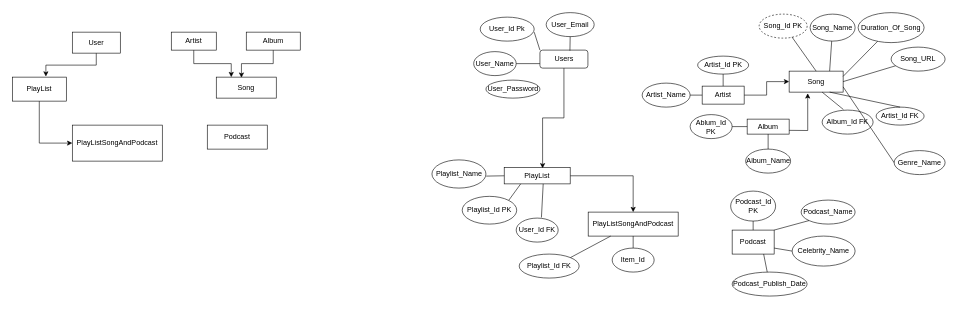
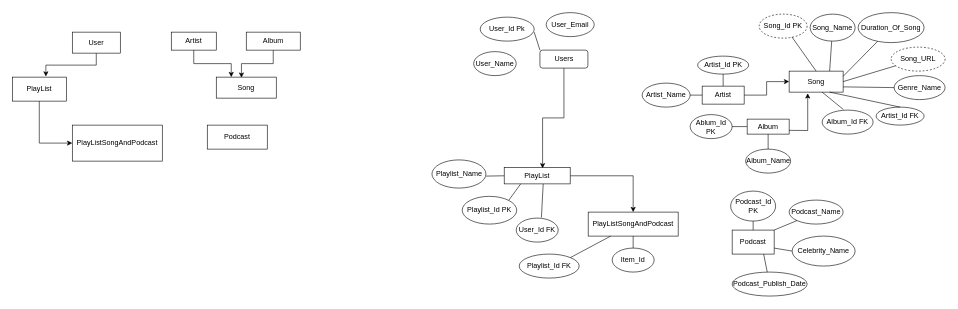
- <mxCell id="10" value="" style="endArrow=none;html=1;rounded=0;entryX=0.5;entryY=1;entryDx=0;entryDy=0;exitX=0.625;exitY=0.033;exitDx=0;exitDy=0;exitPerimeter=0;" parent="1" source="3" target="7" edge="1"><mxGeometry width="50" height="50" relative="1" as="geometry"><mxPoint x="980" y="73" as="sourcePoint" /><mxPoint x="1010" y="53" as="targetPoint" /></mxGeometry></mxCell>
- <mxCell id="23" value="Song_URL" style="ellipse;whiteSpace=wrap;html=1;" parent="1" vertex="1"><mxGeometry x="1485" y="78" width="90" height="40" as="geometry" /></mxCell>
+ <mxCell id="23" value="Song_URL" style="ellipse;whiteSpace=wrap;html=1;dashed=1;" parent="1" vertex="1"><mxGeometry x="1485" y="78" width="90" height="40" as="geometry" /></mxCell>
- <mxCell id="8" value="" style="endArrow=none;html=1;rounded=0;entryX=0;entryY=0.75;entryDx=0;entryDy=0;" parent="1" source="6" target="3" edge="1"><mxGeometry width="50" height="50" relative="1" as="geometry"><mxPoint x="900" y="143" as="sourcePoint" /><mxPoint x="950" y="93" as="targetPoint" /></mxGeometry></mxCell>
- <mxCell id="5" value="User_Password" style="ellipse;whiteSpace=wrap;html=1;" parent="1" vertex="1"><mxGeometry x="809.57" y="133" width="90" height="30" as="geometry" /></mxCell>
- <mxCell id="24" value="Genre_Name" style="ellipse;whiteSpace=wrap;html=1;" parent="1" vertex="1"><mxGeometry x="1490" y="250.5" width="85" height="40" as="geometry" /></mxCell>
+ <mxCell id="24" value="Genre_Name" style="ellipse;whiteSpace=wrap;html=1;" parent="1" vertex="1"><mxGeometry x="1490" y="125.5" width="85" height="40" as="geometry" /></mxCell>
- <mxCell id="39" value="Podcast_Name" style="ellipse;whiteSpace=wrap;html=1;" parent="1" vertex="1"><mxGeometry x="1335" y="333" width="90" height="40" as="geometry" /></mxCell>
+ <mxCell id="39" value="Podcast_Name" style="ellipse;whiteSpace=wrap;html=1;" parent="1" vertex="1"><mxGeometry x="1315" y="333" width="90" height="40" as="geometry" /></mxCell>
